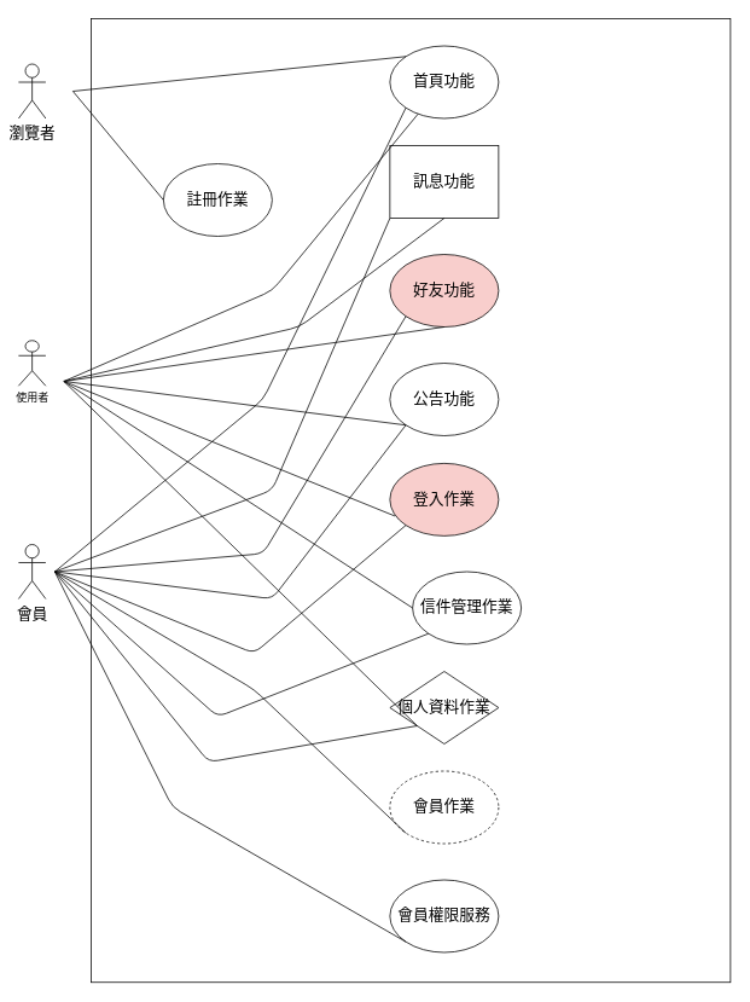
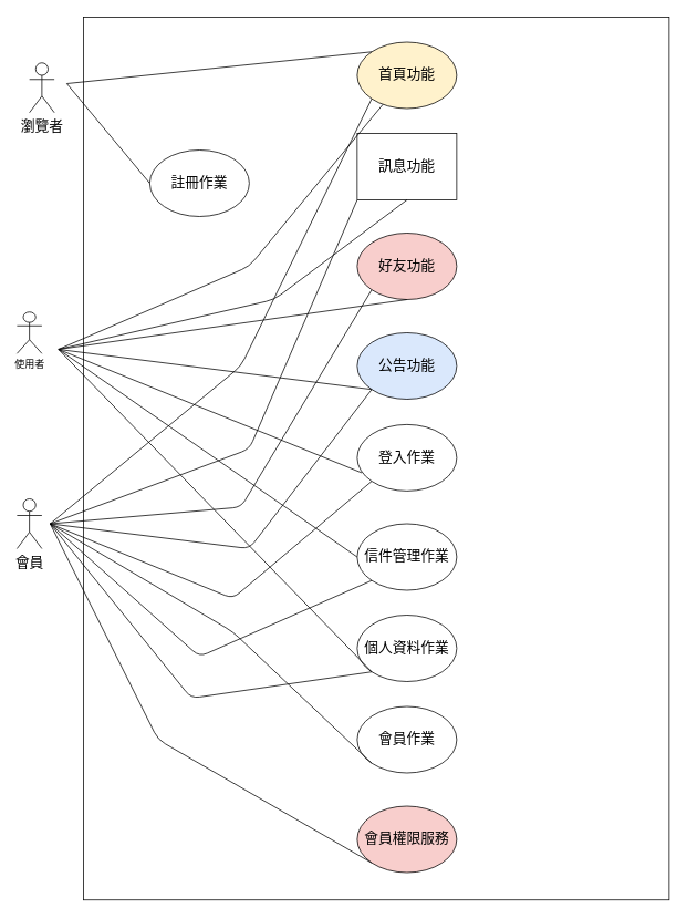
- <mxCell id="8" value="首頁功能" style="ellipse;whiteSpace=wrap;html=1;fontSize=17;strokeWidth=1;" vertex="1" parent="1"><mxGeometry x="430" y="50" width="120" height="80" as="geometry" /></mxCell>
+ <mxCell id="8" value="首頁功能" style="ellipse;whiteSpace=wrap;html=1;fontSize=17;strokeWidth=1;fillColor=#fff2cc;" vertex="1" parent="1"><mxGeometry x="430" y="50" width="120" height="80" as="geometry" /></mxCell>
- <mxCell id="9" value="瀏覽者" style="shape=umlActor;verticalLabelPosition=bottom;verticalAlign=top;html=1;outlineConnect=0;fontSize=17;strokeWidth=1;" vertex="1" parent="1"><mxGeometry x="20" y="70" width="30" height="60" as="geometry" /></mxCell>
+ <mxCell id="9" value="瀏覽者" style="shape=umlActor;verticalLabelPosition=bottom;verticalAlign=top;html=1;outlineConnect=0;fontSize=17;strokeWidth=1;" vertex="1" parent="1"><mxGeometry x="35" y="75" width="30" height="60" as="geometry" /></mxCell>
- <mxCell id="7" value="公告功能" style="ellipse;whiteSpace=wrap;html=1;fontSize=17;strokeWidth=1;" vertex="1" parent="1"><mxGeometry x="430" y="400" width="120" height="80" as="geometry" /></mxCell>
+ <mxCell id="7" value="公告功能" style="ellipse;whiteSpace=wrap;html=1;fontSize=17;strokeWidth=1;fillColor=#dae8fc;" vertex="1" parent="1"><mxGeometry x="430" y="400" width="120" height="80" as="geometry" /></mxCell>
- <mxCell id="17" value="登入作業" style="ellipse;whiteSpace=wrap;html=1;fontSize=17;strokeWidth=1;fillColor=#f8cecc;" vertex="1" parent="1"><mxGeometry x="430" y="510.5" width="120" height="80" as="geometry" /></mxCell>
+ <mxCell id="17" value="登入作業" style="ellipse;whiteSpace=wrap;html=1;fontSize=17;strokeWidth=1;" vertex="1" parent="1"><mxGeometry x="430" y="510.5" width="120" height="80" as="geometry" /></mxCell>
- <mxCell id="15" value="信件管理作業" style="ellipse;whiteSpace=wrap;html=1;fontSize=17;strokeWidth=1;" vertex="1" parent="1"><mxGeometry x="455" y="630" width="120" height="80" as="geometry" /></mxCell>
+ <mxCell id="15" value="信件管理作業" style="ellipse;whiteSpace=wrap;html=1;fontSize=17;strokeWidth=1;" vertex="1" parent="1"><mxGeometry x="430" y="630" width="120" height="80" as="geometry" /></mxCell>
- <mxCell id="13" value="個人資料作業" style="rhombus;whiteSpace=wrap;html=1;fontSize=17;strokeWidth=1;" vertex="1" parent="1"><mxGeometry x="430" y="740" width="120" height="80" as="geometry" /></mxCell>
+ <mxCell id="13" value="個人資料作業" style="ellipse;whiteSpace=wrap;html=1;fontSize=17;strokeWidth=1;" vertex="1" parent="1"><mxGeometry x="430" y="740" width="120" height="80" as="geometry" /></mxCell>
- <mxCell id="16" value="會員作業" style="ellipse;whiteSpace=wrap;html=1;fontSize=17;strokeWidth=1;dashed=1;" vertex="1" parent="1"><mxGeometry x="430" y="850" width="120" height="80" as="geometry" /></mxCell>
+ <mxCell id="16" value="會員作業" style="ellipse;whiteSpace=wrap;html=1;fontSize=17;strokeWidth=1;" vertex="1" parent="1"><mxGeometry x="430" y="850" width="120" height="80" as="geometry" /></mxCell>
- <mxCell id="18" value="會員權限服務" style="ellipse;whiteSpace=wrap;html=1;fontSize=17;strokeWidth=1;" vertex="1" parent="1"><mxGeometry x="430" y="970" width="120" height="80" as="geometry" /></mxCell>
+ <mxCell id="18" value="會員權限服務" style="ellipse;whiteSpace=wrap;html=1;fontSize=17;strokeWidth=1;fillColor=#f8cecc;" vertex="1" parent="1"><mxGeometry x="430" y="970" width="120" height="80" as="geometry" /></mxCell>
